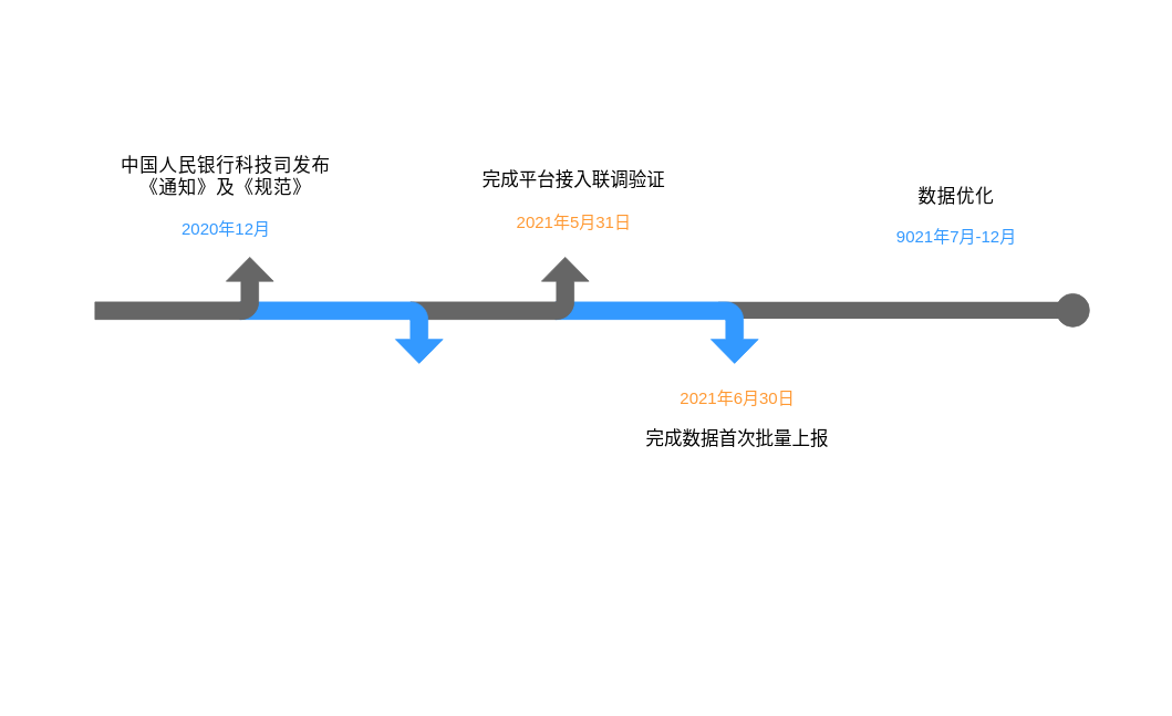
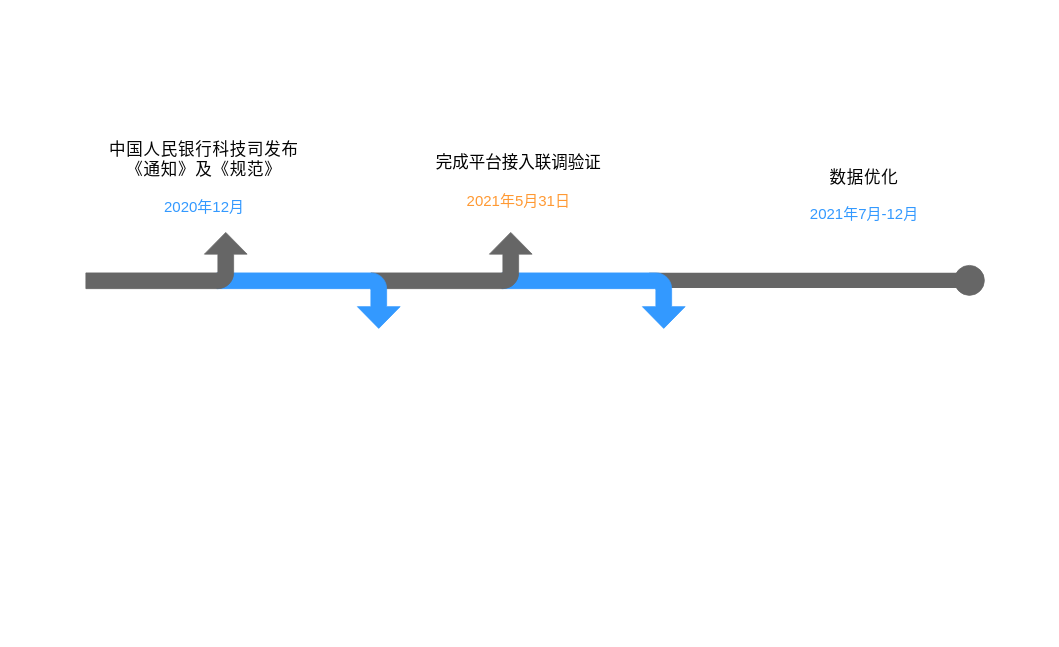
- <mxCell id="11" value="&lt;div&gt;&lt;font color=&quot;#050505&quot;&gt;&lt;span style=&quot;font-size: 22px ; letter-spacing: 1px ; background-color: rgb(255 , 255 , 255)&quot;&gt;&lt;br&gt;&lt;/span&gt;&lt;/font&gt;&lt;/div&gt;&lt;div&gt;&lt;font color=&quot;#050505&quot;&gt;&lt;span style=&quot;font-size: 22px ; letter-spacing: 1px ; background-color: rgb(255 , 255 , 255)&quot;&gt;数据优化&lt;/span&gt;&lt;/font&gt;&lt;/div&gt;&lt;br style=&quot;font-size: 20px&quot;&gt;&lt;font color=&quot;#3399ff&quot;&gt;9021年7月-12月&lt;/font&gt;" style="text;html=1;strokeColor=none;fillColor=none;align=center;verticalAlign=middle;whiteSpace=wrap;rounded=0;fontSize=20;" vertex="1" parent="1"><mxGeometry x="1032" y="201" width="240" height="90" as="geometry" /></mxCell>
+ <mxCell id="11" value="&lt;div&gt;&lt;font color=&quot;#050505&quot;&gt;&lt;span style=&quot;font-size: 22px ; letter-spacing: 1px ; background-color: rgb(255 , 255 , 255)&quot;&gt;&lt;br&gt;&lt;/span&gt;&lt;/font&gt;&lt;/div&gt;&lt;div&gt;&lt;font color=&quot;#050505&quot;&gt;&lt;span style=&quot;font-size: 22px ; letter-spacing: 1px ; background-color: rgb(255 , 255 , 255)&quot;&gt;数据优化&lt;/span&gt;&lt;/font&gt;&lt;/div&gt;&lt;br style=&quot;font-size: 20px&quot;&gt;&lt;font color=&quot;#3399ff&quot;&gt;2021年7月-12月&lt;/font&gt;" style="text;html=1;strokeColor=none;fillColor=none;align=center;verticalAlign=middle;whiteSpace=wrap;rounded=0;fontSize=20;" vertex="1" parent="1"><mxGeometry x="1032" y="201" width="240" height="90" as="geometry" /></mxCell>
- <mxCell id="10" value="&lt;font color=&quot;#ff9933&quot;&gt;2021年6月30日&lt;/font&gt;&lt;br&gt;&lt;br&gt;&lt;font style=&quot;font-size: 22px&quot;&gt;完成数据首次批量上报&lt;/font&gt;" style="text;html=1;strokeColor=none;fillColor=none;align=center;verticalAlign=middle;whiteSpace=wrap;rounded=0;fontSize=20;" vertex="1" parent="1"><mxGeometry x="768" y="459" width="240" height="90" as="geometry" /></mxCell>
